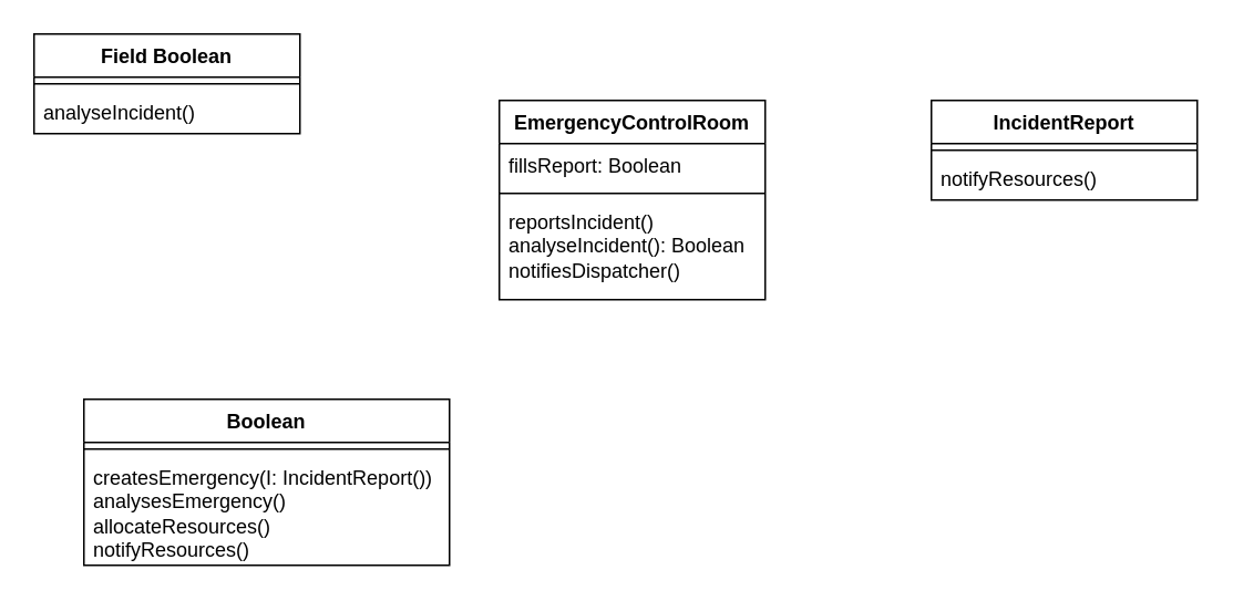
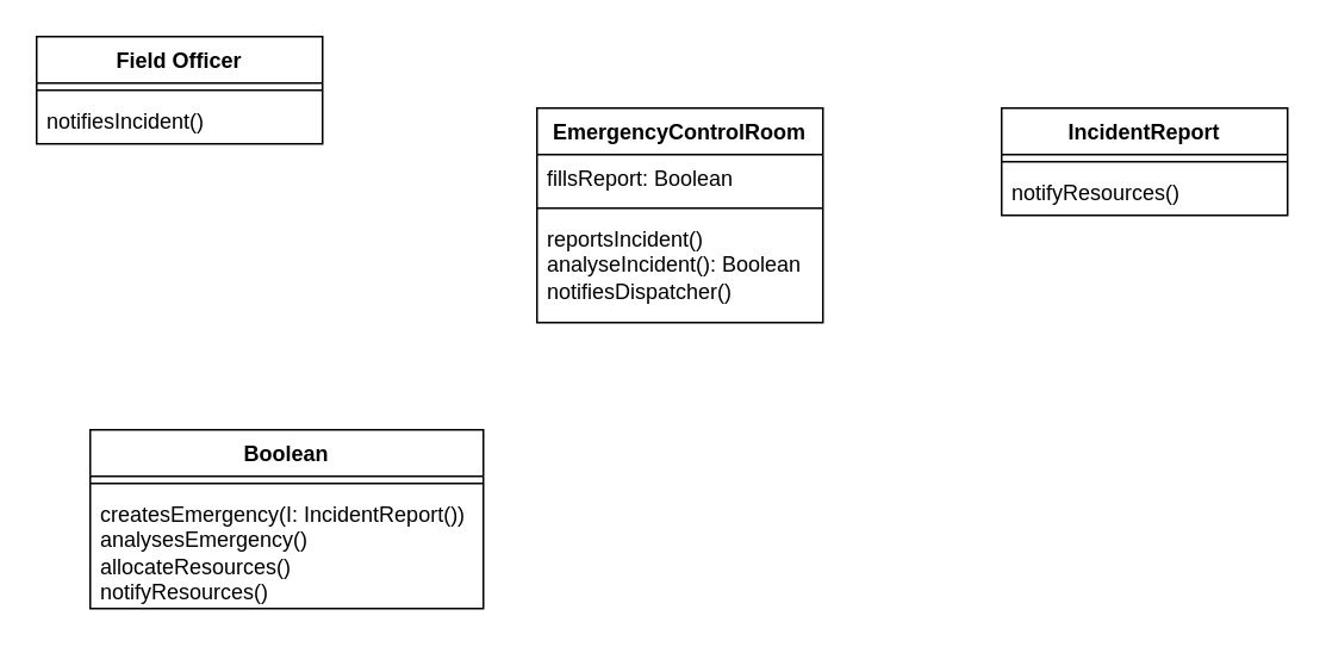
- <mxCell id="2" value="Field Boolean" style="swimlane;fontStyle=1;align=center;verticalAlign=top;childLayout=stackLayout;horizontal=1;startSize=26;horizontalStack=0;resizeParent=1;resizeParentMax=0;resizeLast=0;collapsible=1;marginBottom=0;whiteSpace=wrap;html=1;" vertex="1" parent="1"><mxGeometry x="20" y="20" width="160" height="60" as="geometry" /></mxCell>
+ <mxCell id="2" value="Field Officer" style="swimlane;fontStyle=1;align=center;verticalAlign=top;childLayout=stackLayout;horizontal=1;startSize=26;horizontalStack=0;resizeParent=1;resizeParentMax=0;resizeLast=0;collapsible=1;marginBottom=0;whiteSpace=wrap;html=1;" vertex="1" parent="1"><mxGeometry x="20" y="20" width="160" height="60" as="geometry" /></mxCell>
- <mxCell id="4" value="analyseIncident()" style="text;strokeColor=none;fillColor=none;align=left;verticalAlign=top;spacingLeft=4;spacingRight=4;overflow=hidden;rotatable=0;points=[[0,0.5],[1,0.5]];portConstraint=eastwest;whiteSpace=wrap;html=1;" vertex="1" parent="2"><mxGeometry y="34" width="160" height="26" as="geometry" /></mxCell>
+ <mxCell id="4" value="notifiesIncident()" style="text;strokeColor=none;fillColor=none;align=left;verticalAlign=top;spacingLeft=4;spacingRight=4;overflow=hidden;rotatable=0;points=[[0,0.5],[1,0.5]];portConstraint=eastwest;whiteSpace=wrap;html=1;" vertex="1" parent="2"><mxGeometry y="34" width="160" height="26" as="geometry" /></mxCell>
